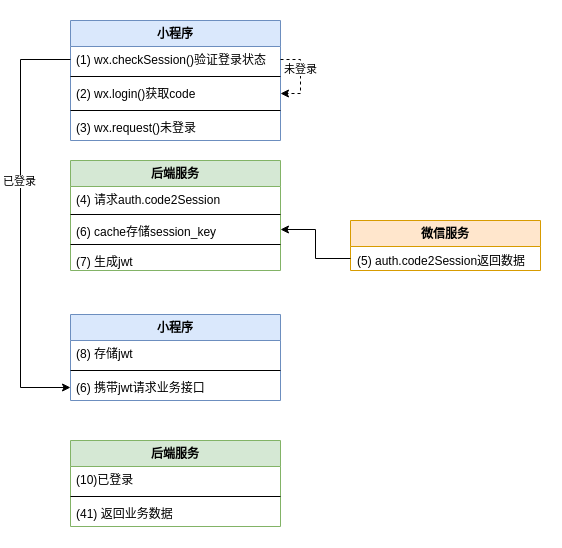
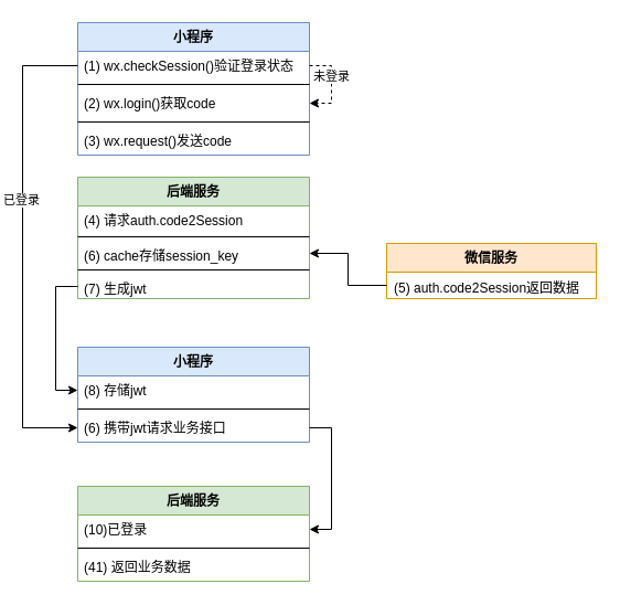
- <mxCell id="9" value="(3) wx.request()未登录" style="text;strokeColor=none;fillColor=none;align=left;verticalAlign=top;spacingLeft=4;spacingRight=4;overflow=hidden;rotatable=0;points=[[0,0.5],[1,0.5]];portConstraint=eastwest;" parent="2" vertex="1"><mxGeometry y="94" width="210" height="26" as="geometry" /></mxCell>
+ <mxCell id="9" value="(3) wx.request()发送code" style="text;strokeColor=none;fillColor=none;align=left;verticalAlign=top;spacingLeft=4;spacingRight=4;overflow=hidden;rotatable=0;points=[[0,0.5],[1,0.5]];portConstraint=eastwest;" parent="2" vertex="1"><mxGeometry y="94" width="210" height="26" as="geometry" /></mxCell>
+ <mxCell id="23" style="edgeStyle=orthogonalEdgeStyle;rounded=0;orthogonalLoop=1;jettySize=auto;html=1;exitX=0;exitY=0.5;exitDx=0;exitDy=0;entryX=0;entryY=0.5;entryDx=0;entryDy=0;fontSize=12;startSize=26;" parent="1" source="15" target="20" edge="1"><mxGeometry relative="1" as="geometry" /></mxCell>
+ <mxCell id="28" style="edgeStyle=orthogonalEdgeStyle;rounded=0;orthogonalLoop=1;jettySize=auto;html=1;exitX=1;exitY=0.5;exitDx=0;exitDy=0;entryX=1;entryY=0.5;entryDx=0;entryDy=0;fontSize=12;startSize=26;" parent="1" source="22" target="25" edge="1"><mxGeometry relative="1" as="geometry" /></mxCell>
